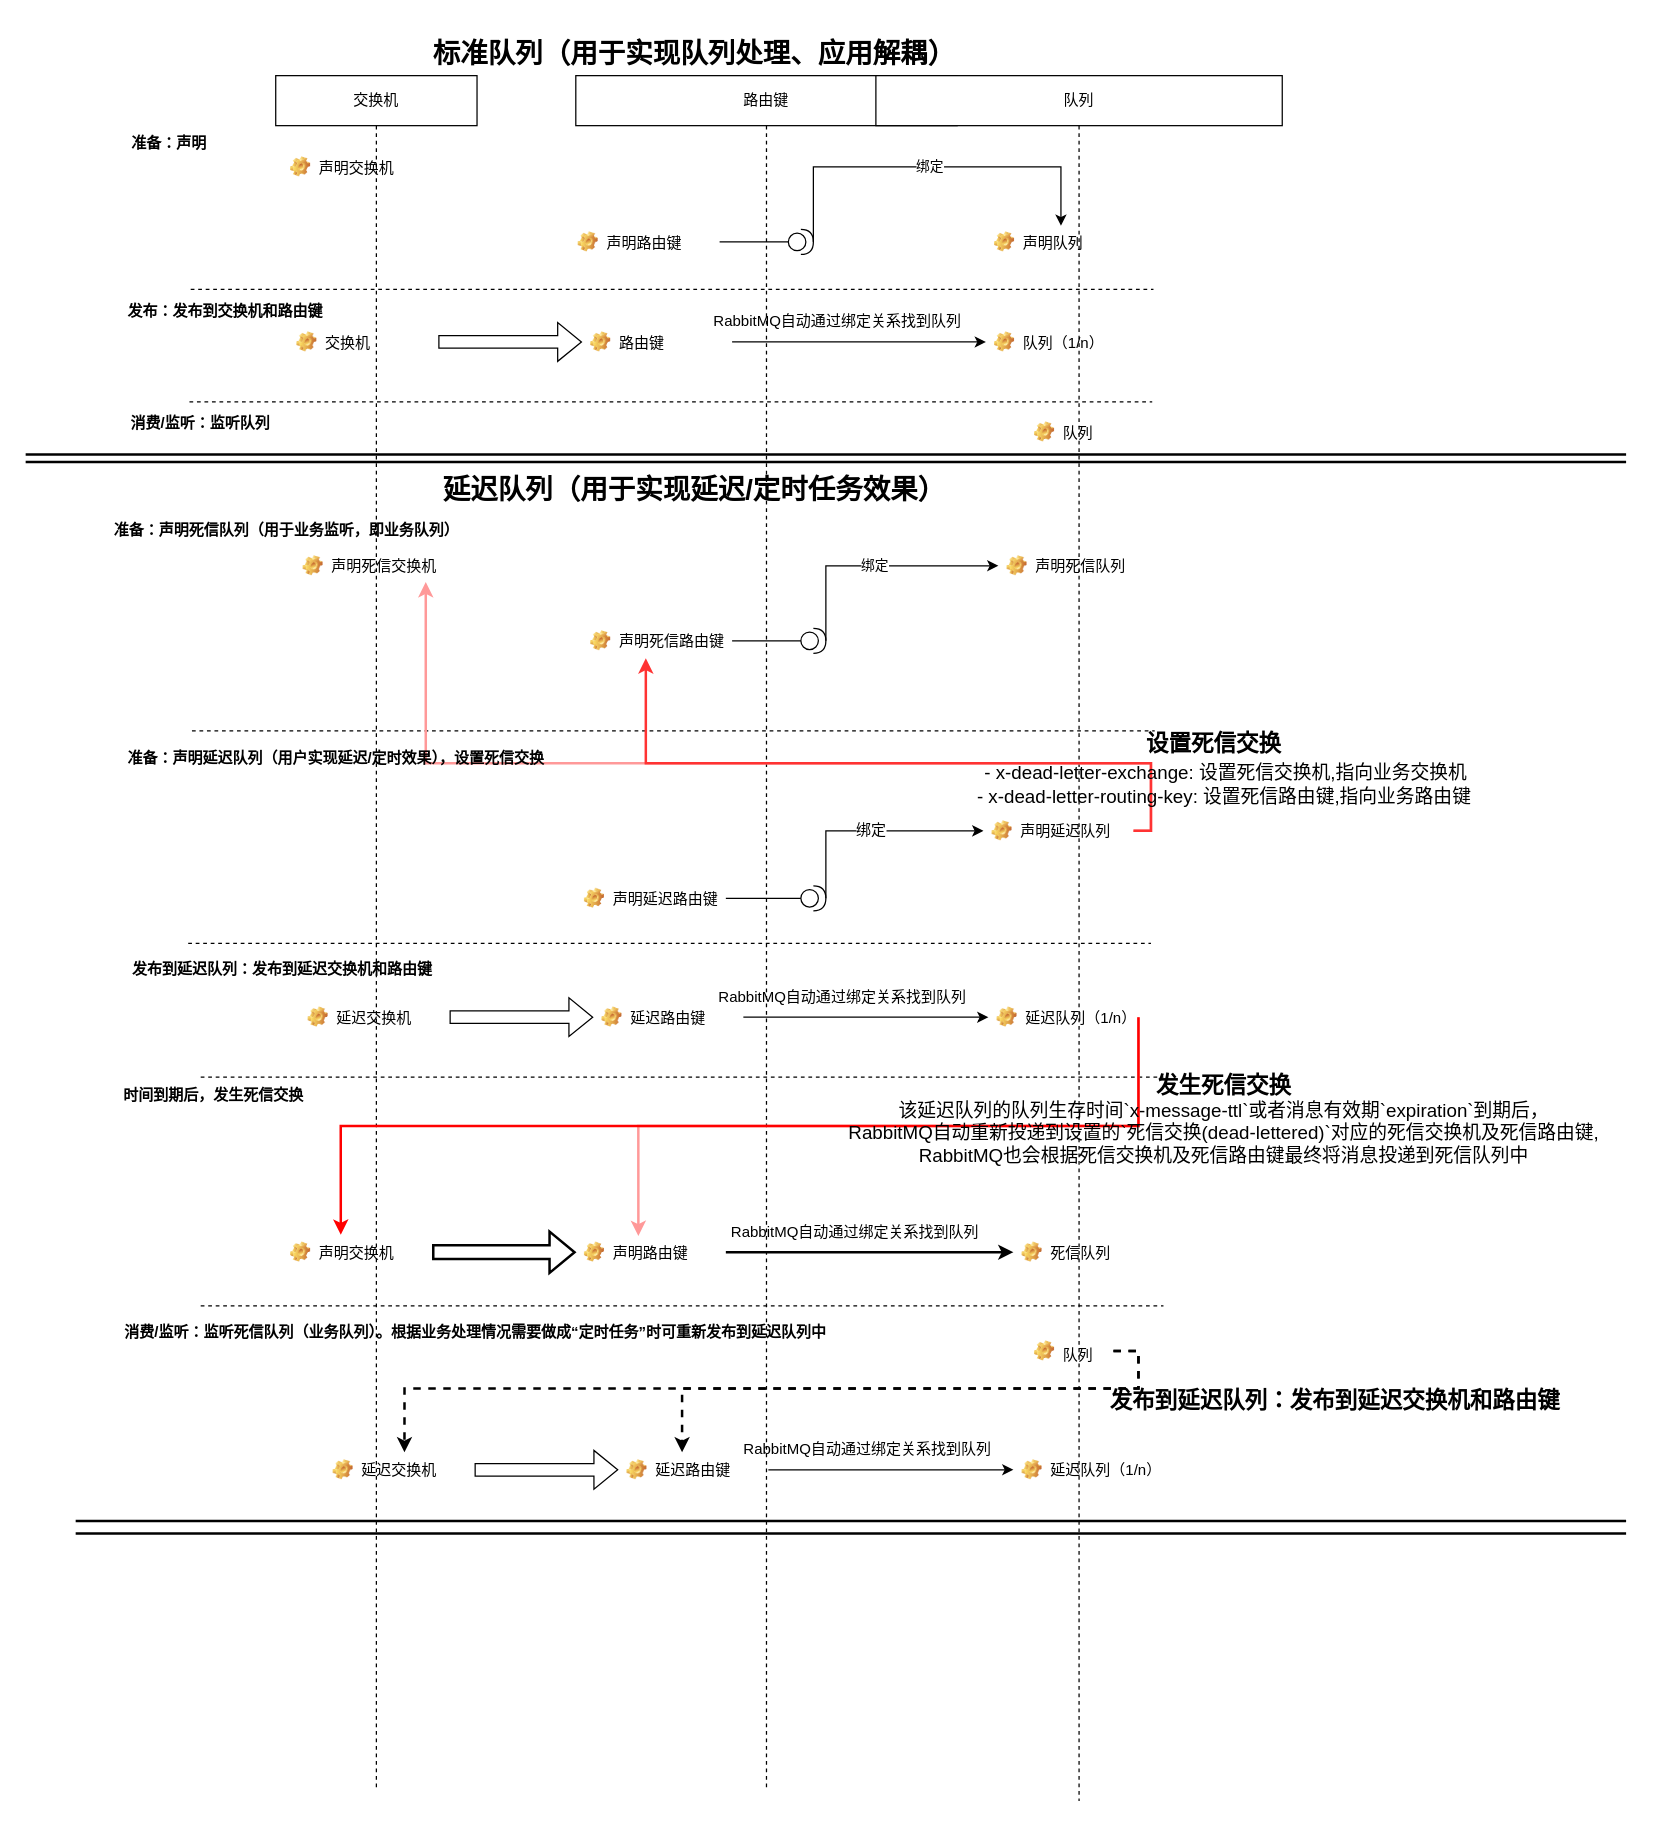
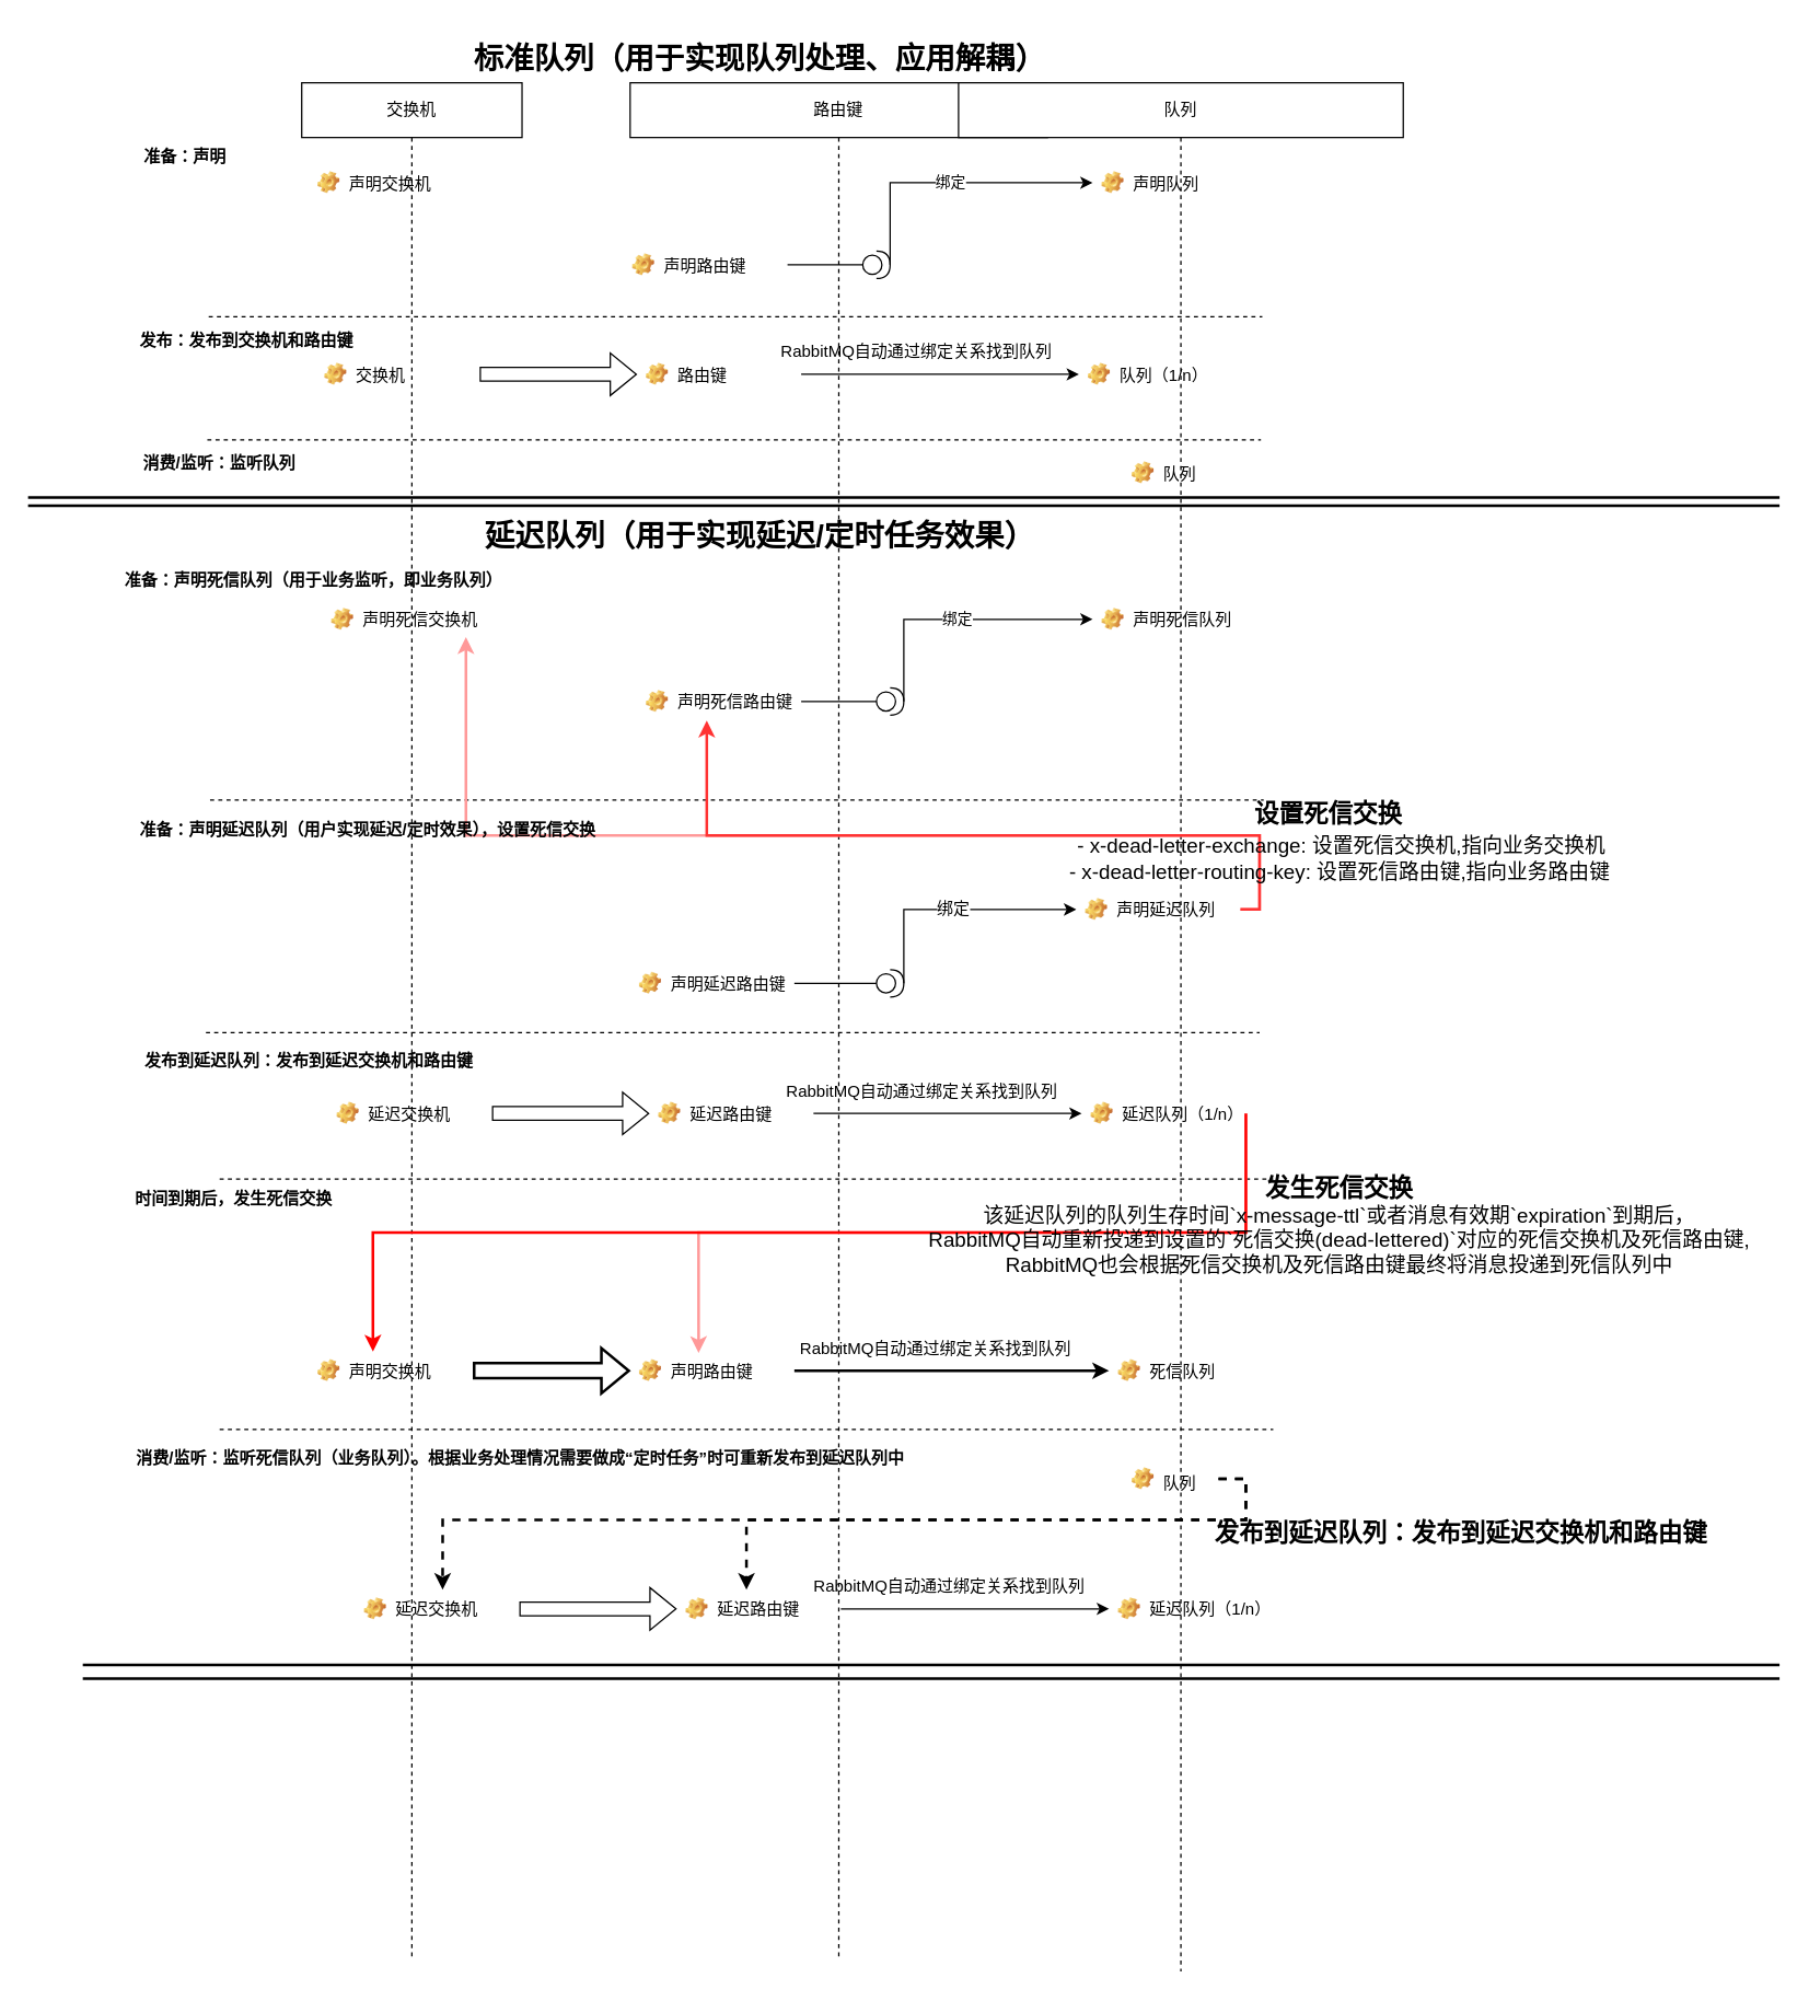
- <mxCell id="13" value="声明队列" style="label;fontStyle=0;strokeColor=none;fillColor=none;align=left;verticalAlign=top;overflow=hidden;spacingLeft=28;spacingRight=4;rotatable=0;points=[[0,0.5],[1,0.5]];portConstraint=eastwest;imageWidth=16;imageHeight=16;image=img/clipart/Gear_128x128.png" vertex="1" parent="12"><mxGeometry x="88" y="120" width="120" height="26" as="geometry" /></mxCell>
+ <mxCell id="13" value="声明队列" style="label;fontStyle=0;strokeColor=none;fillColor=none;align=left;verticalAlign=top;overflow=hidden;spacingLeft=28;spacingRight=4;rotatable=0;points=[[0,0.5],[1,0.5]];portConstraint=eastwest;imageWidth=16;imageHeight=16;image=img/clipart/Gear_128x128.png" vertex="1" parent="12"><mxGeometry x="98" y="60" width="120" height="26" as="geometry" /></mxCell>
